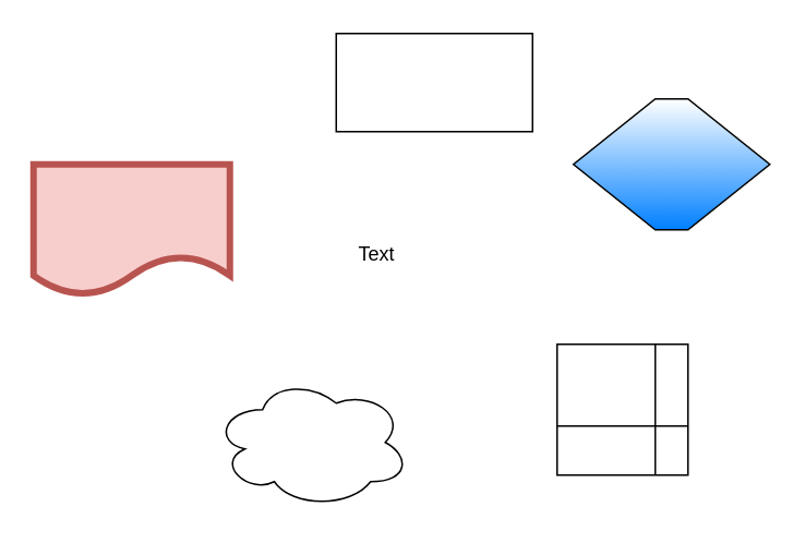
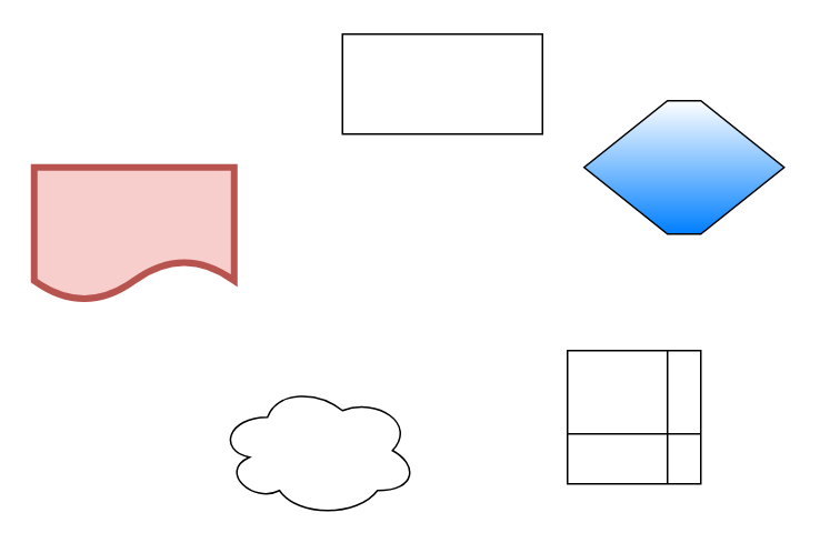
- <mxCell id="4" value="Text" style="text;html=1;align=center;verticalAlign=middle;whiteSpace=wrap;rounded=0;" vertex="1" parent="1"><mxGeometry x="200" y="140" width="60" height="30" as="geometry" /></mxCell>
